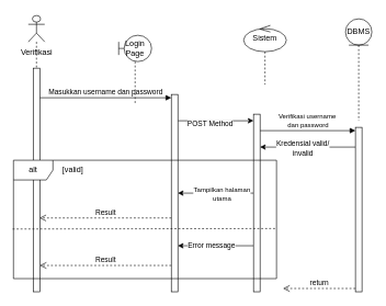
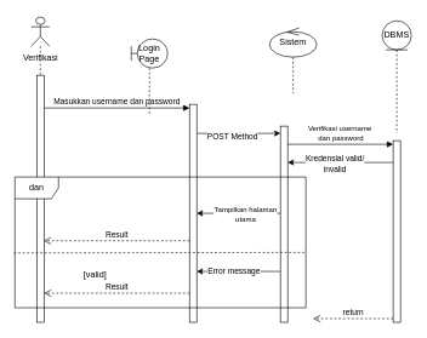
- <mxCell id="22" value="alt" style="shape=umlFrame;whiteSpace=wrap;html=1;pointerEvents=0;" vertex="1" parent="1"><mxGeometry x="20" y="240" width="400" height="180" as="geometry" /></mxCell>
+ <mxCell id="22" value="dan" style="shape=umlFrame;whiteSpace=wrap;html=1;pointerEvents=0;" vertex="1" parent="1"><mxGeometry x="20" y="240" width="400" height="180" as="geometry" /></mxCell>
- <mxCell id="24" value="[valid]" style="text;html=1;align=center;verticalAlign=middle;resizable=0;points=[];autosize=1;strokeColor=none;fillColor=none;" vertex="1" parent="1"><mxGeometry x="85" y="240" width="50" height="30" as="geometry" /></mxCell>
+ <mxCell id="24" value="[valid]" style="text;html=1;align=center;verticalAlign=middle;resizable=0;points=[];autosize=1;strokeColor=none;fillColor=none;" vertex="1" parent="1"><mxGeometry x="105" y="360" width="50" height="30" as="geometry" /></mxCell>
